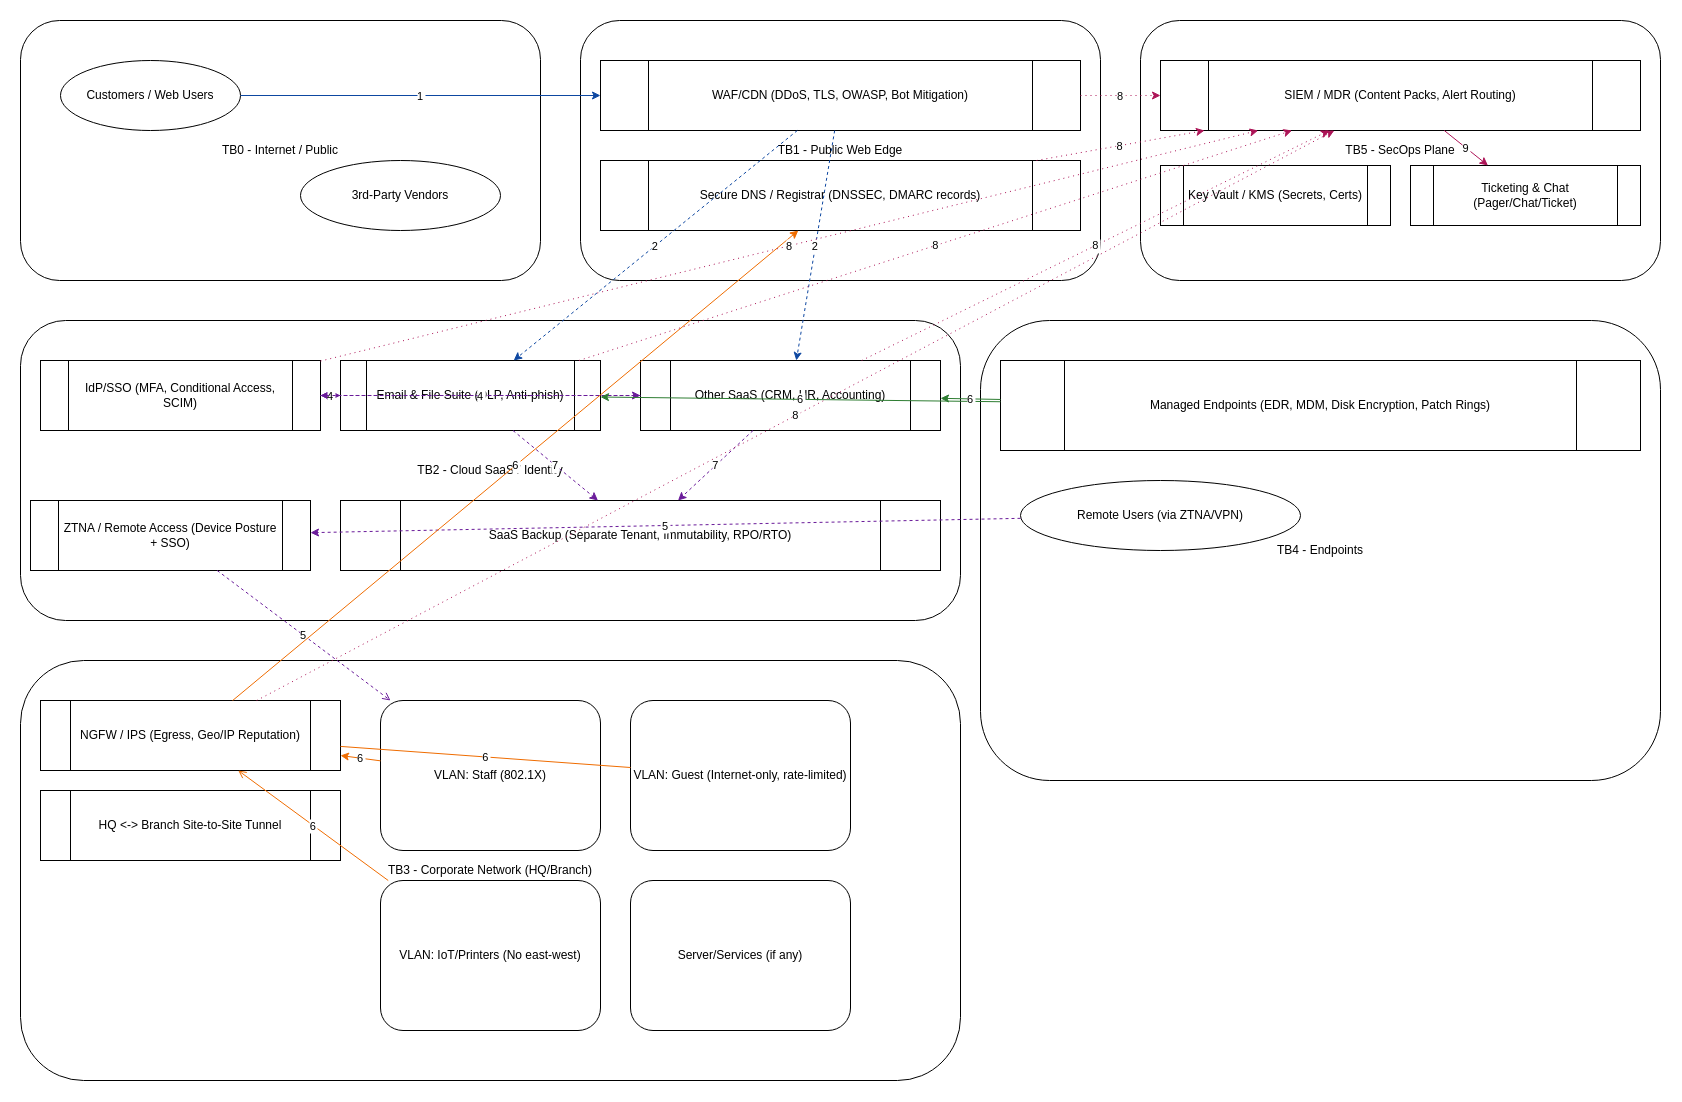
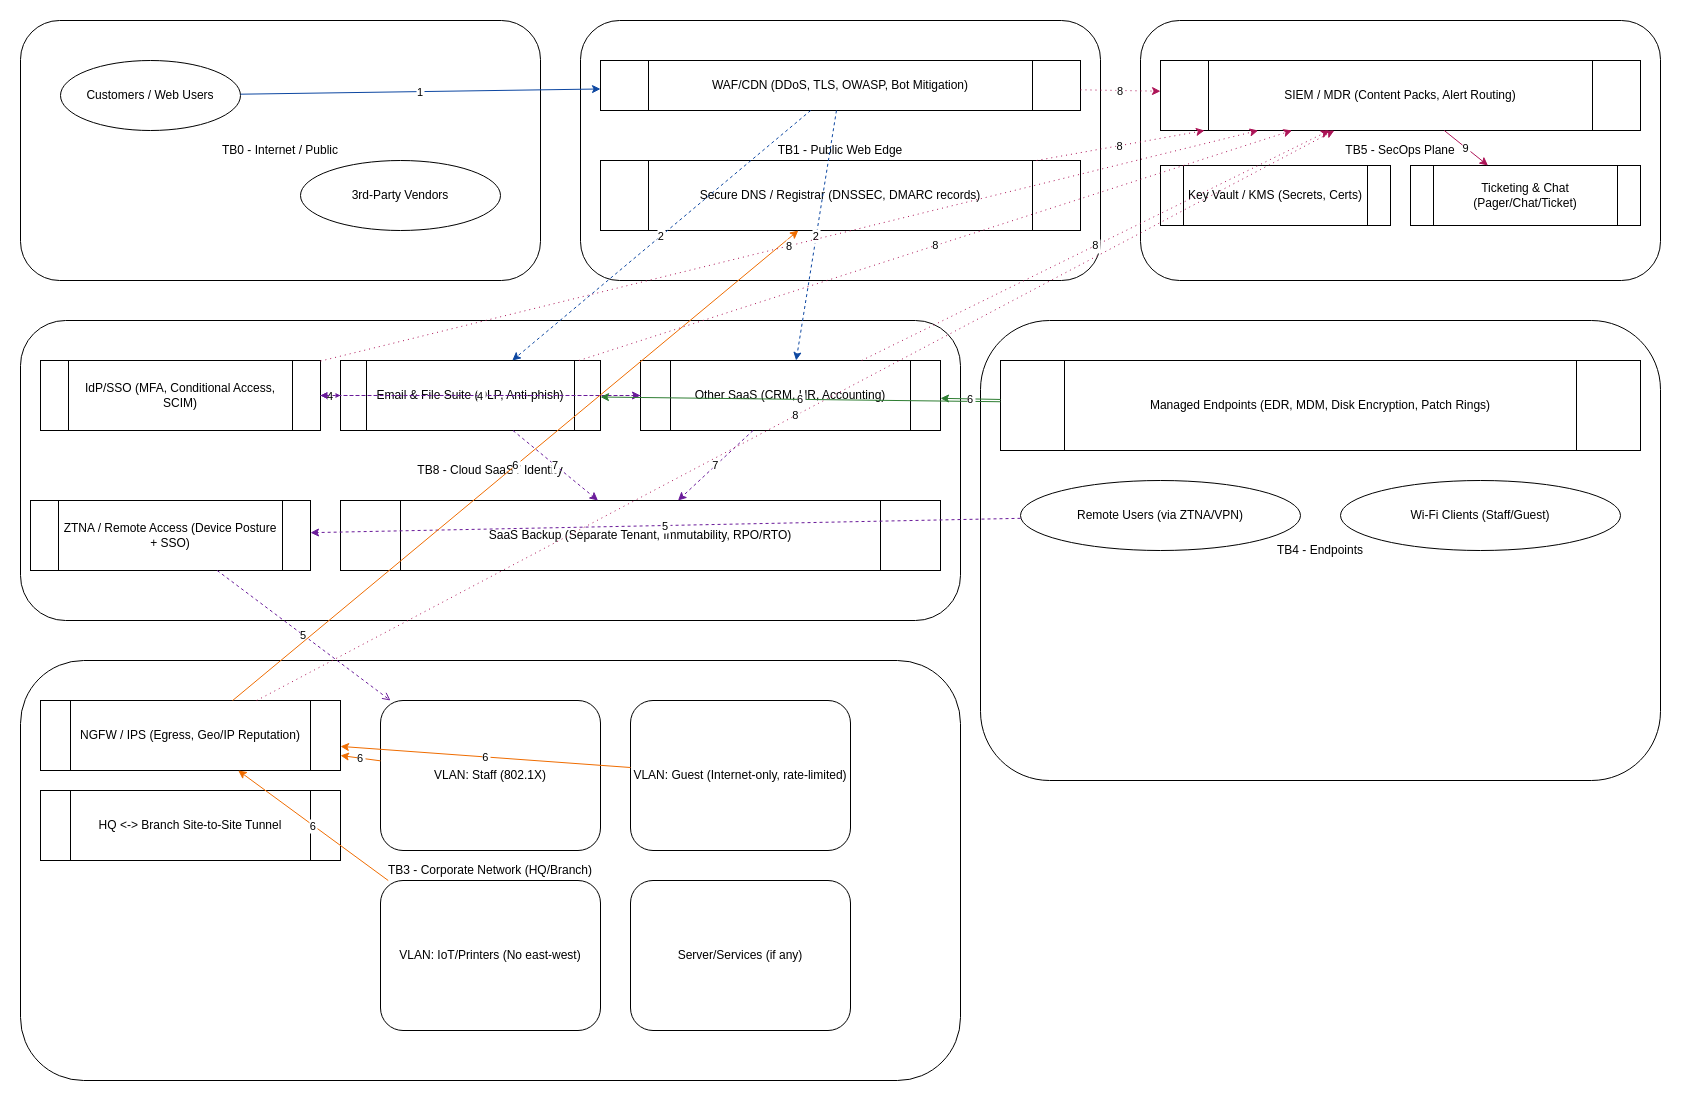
- <mxCell id="10" value="WAF/CDN (DDoS, TLS, OWASP, Bot Mitigation)" style="shape=process;whiteSpace=wrap;html=1;strokeColor:#0d47a1;fillColor:#d9ecff;" parent="1" vertex="1"><mxGeometry x="600" y="60" width="480" height="70" as="geometry" /></mxCell>
+ <mxCell id="10" value="WAF/CDN (DDoS, TLS, OWASP, Bot Mitigation)" style="shape=process;whiteSpace=wrap;html=1;strokeColor:#0d47a1;fillColor:#d9ecff;" parent="1" vertex="1"><mxGeometry x="600" y="60" width="480" height="50" as="geometry" /></mxCell>
- <mxCell id="5" value="TB2 - Cloud SaaS / Identity" style="rounded=1;whiteSpace=wrap;html=1;strokeColor:#6a1b9a;fillColor:#f3e5f5;" parent="1" vertex="1"><mxGeometry x="20" y="320" width="940" height="300" as="geometry" /></mxCell>
+ <mxCell id="5" value="TB8 - Cloud SaaS / Identity" style="rounded=1;whiteSpace=wrap;html=1;strokeColor:#6a1b9a;fillColor:#f3e5f5;" parent="1" vertex="1"><mxGeometry x="20" y="320" width="940" height="300" as="geometry" /></mxCell>
+ <mxCell id="22" value="Wi-Fi Clients (Staff/Guest)" style="shape=ellipse;whiteSpace=wrap;html=1;strokeColor:#666;fillColor:#fff;" parent="1" vertex="1"><mxGeometry x="1340" y="480" width="280" height="70" as="geometry" /></mxCell>
- <mxCell id="39" value="6" style="endArrow=none;strokeColor=#ef6c00;" parent="1" source="26" target="23" edge="1"><mxGeometry relative="1" as="geometry" /></mxCell>
+ <mxCell id="39" value="6" style="endArrow=classic;strokeColor=#ef6c00;" parent="1" source="26" target="23" edge="1"><mxGeometry relative="1" as="geometry" /></mxCell>
- <mxCell id="40" value="6" style="endArrow=open;strokeColor=#ef6c00;" parent="1" source="27" target="23" edge="1"><mxGeometry relative="1" as="geometry" /></mxCell>
+ <mxCell id="40" value="6" style="endArrow=classic;strokeColor=#ef6c00;" parent="1" source="27" target="23" edge="1"><mxGeometry relative="1" as="geometry" /></mxCell>
